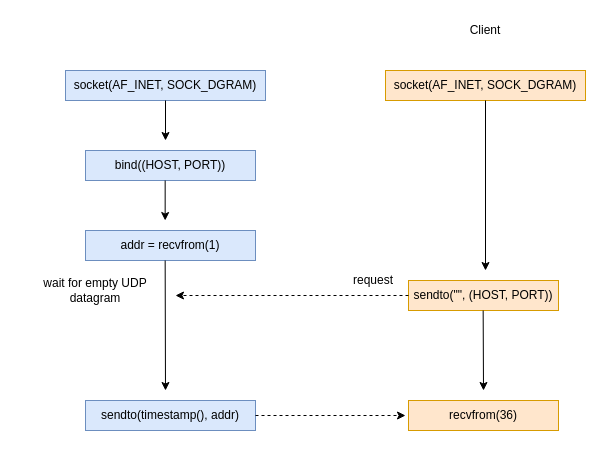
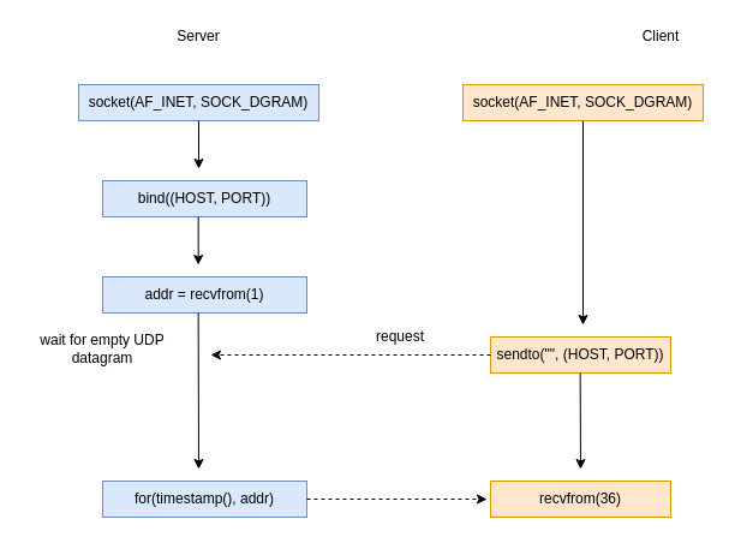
+ <mxCell id="7" value="&lt;div&gt;Server&lt;/div&gt;" style="text;html=1;strokeColor=none;fillColor=none;align=center;verticalAlign=middle;whiteSpace=wrap;rounded=0;" vertex="1" parent="1"><mxGeometry x="145" y="20" width="40" height="20" as="geometry" /></mxCell>
- <mxCell id="8" value="Client" style="text;html=1;strokeColor=none;fillColor=none;align=center;verticalAlign=middle;whiteSpace=wrap;rounded=0;" vertex="1" parent="1"><mxGeometry x="465" y="20" width="40" height="20" as="geometry" /></mxCell>
+ <mxCell id="8" value="Client" style="text;html=1;strokeColor=none;fillColor=none;align=center;verticalAlign=middle;whiteSpace=wrap;rounded=0;" vertex="1" parent="1"><mxGeometry x="530" y="20" width="40" height="20" as="geometry" /></mxCell>
- <mxCell id="18" value="request" style="text;html=1;strokeColor=none;fillColor=none;align=center;verticalAlign=middle;whiteSpace=wrap;rounded=0;" vertex="1" parent="1"><mxGeometry x="353" y="270" width="40" height="20" as="geometry" /></mxCell>
+ <mxCell id="18" value="request" style="text;html=1;strokeColor=none;fillColor=none;align=center;verticalAlign=middle;whiteSpace=wrap;rounded=0;" vertex="1" parent="1"><mxGeometry x="313" y="270" width="40" height="20" as="geometry" /></mxCell>
- <mxCell id="20" value="wait for empty UDP datagram" style="text;html=1;strokeColor=none;fillColor=none;align=center;verticalAlign=middle;whiteSpace=wrap;rounded=0;" vertex="1" parent="1"><mxGeometry x="30" y="280" width="130" height="20" as="geometry" /></mxCell>
+ <mxCell id="20" value="wait for empty UDP datagram" style="text;html=1;strokeColor=none;fillColor=none;align=center;verticalAlign=middle;whiteSpace=wrap;rounded=0;" vertex="1" parent="1"><mxGeometry x="20" y="280" width="130" height="20" as="geometry" /></mxCell>
- <mxCell id="11" value="sendto(timestamp(), addr)" style="rounded=0;whiteSpace=wrap;html=1;fillColor=#dae8fc;strokeColor=#6c8ebf;" vertex="1" parent="1"><mxGeometry x="85" y="400" width="170" height="30" as="geometry" /></mxCell>
+ <mxCell id="11" value="for(timestamp(), addr)" style="rounded=0;whiteSpace=wrap;html=1;fillColor=#dae8fc;strokeColor=#6c8ebf;" vertex="1" parent="1"><mxGeometry x="85" y="400" width="170" height="30" as="geometry" /></mxCell>
